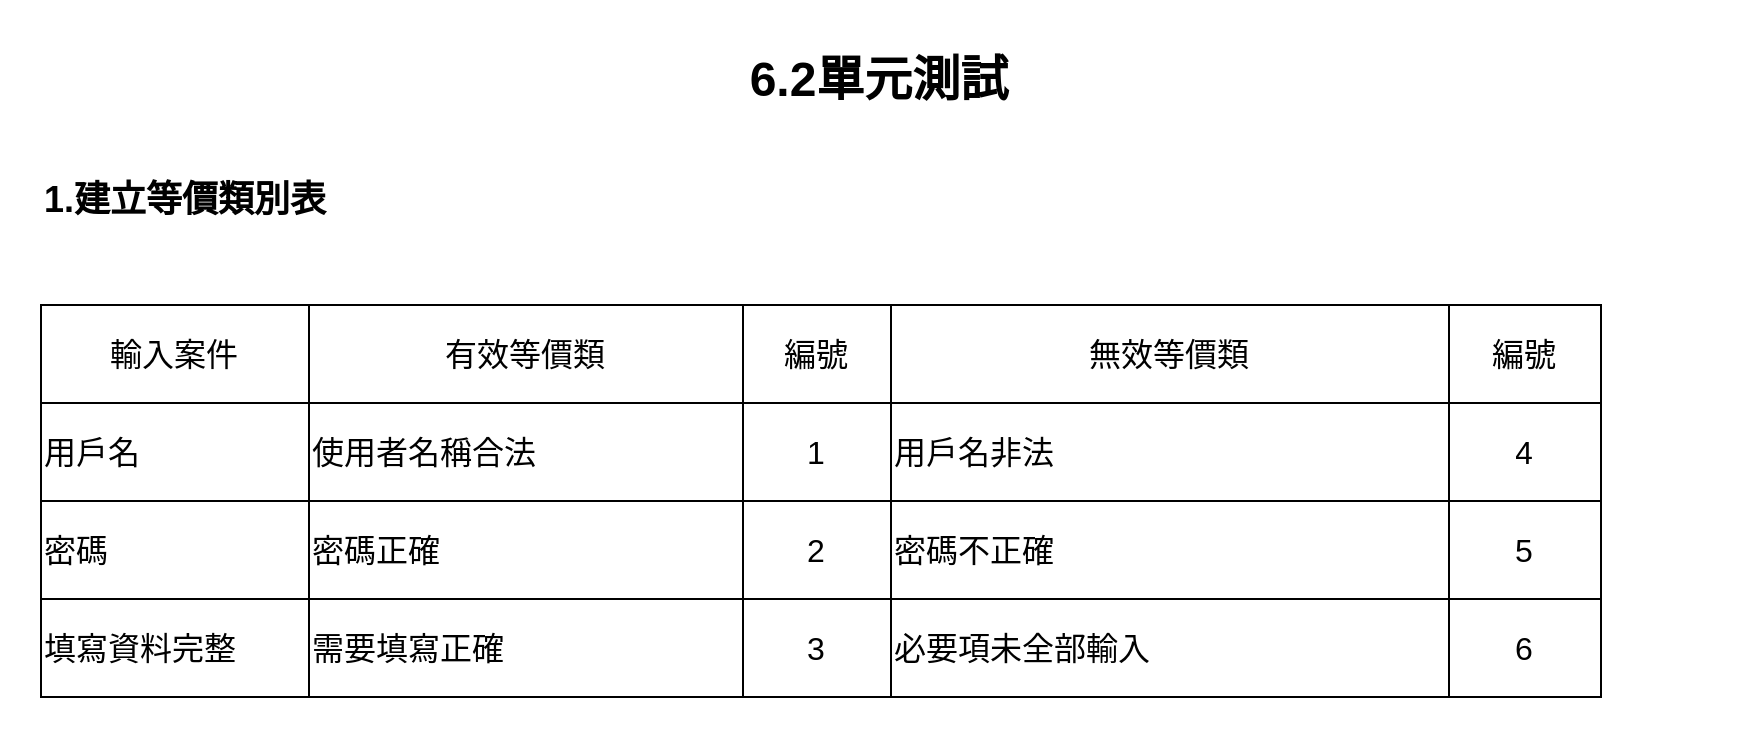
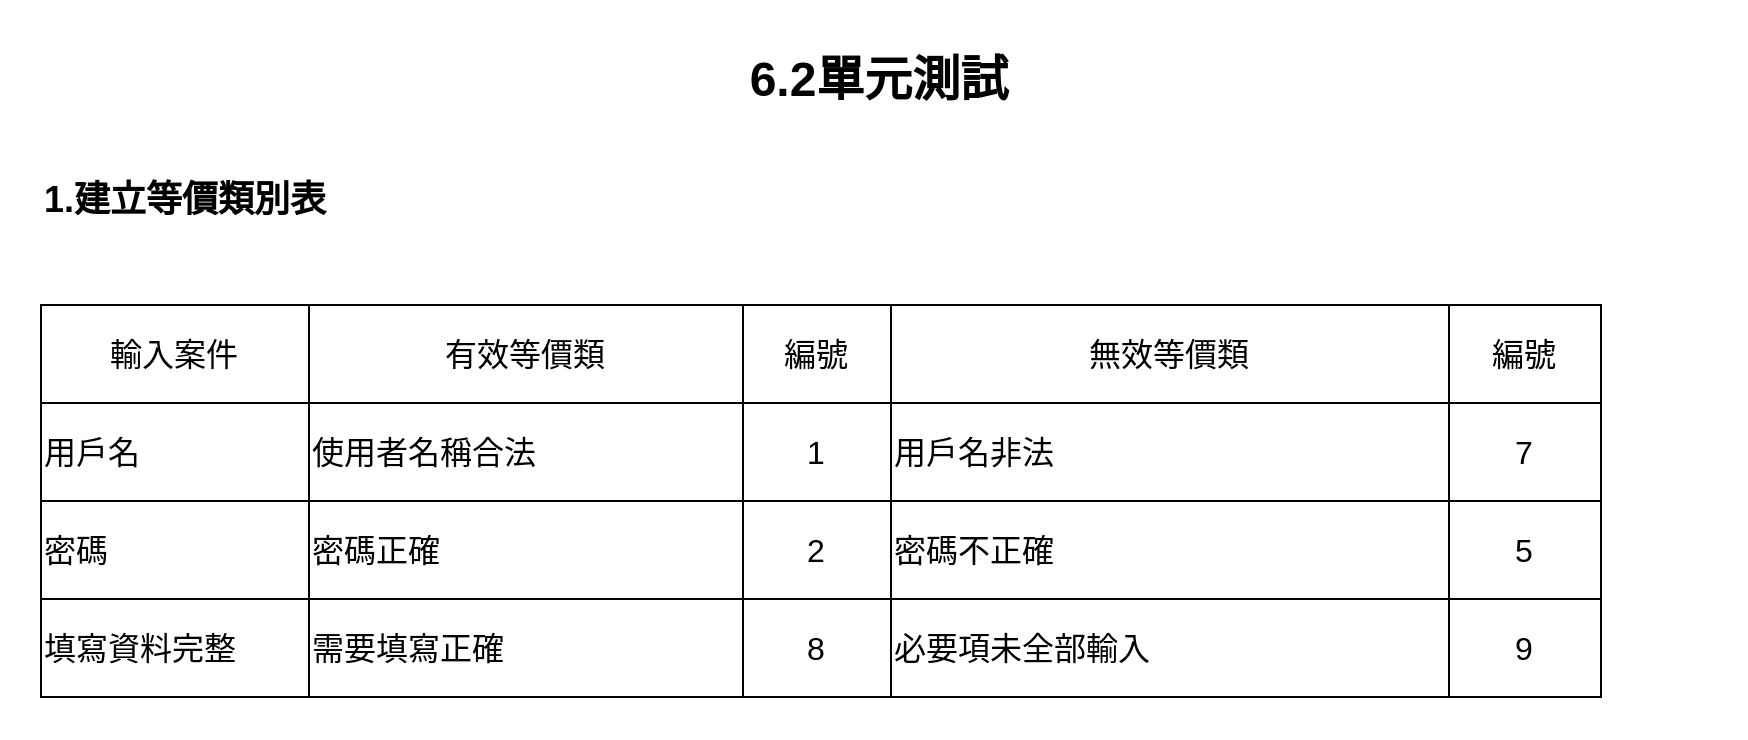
- <mxCell id="16" value="&lt;font style=&quot;vertical-align: inherit;&quot;&gt;&lt;font style=&quot;vertical-align: inherit;&quot;&gt;4&lt;br&gt;&lt;/font&gt;&lt;/font&gt;" style="shape=partialRectangle;html=1;whiteSpace=wrap;connectable=0;strokeColor=inherit;overflow=hidden;fillColor=none;top=0;left=0;bottom=0;right=0;pointerEvents=1;align=center;verticalAlign=middle;fontFamily=Helvetica;fontSize=16;fontColor=default;startSize=0;" vertex="1" parent="11"><mxGeometry x="704" width="76" height="49" as="geometry"><mxRectangle width="76" height="49" as="alternateBounds" /></mxGeometry></mxCell>
+ <mxCell id="16" value="&lt;font style=&quot;vertical-align: inherit;&quot;&gt;&lt;font style=&quot;vertical-align: inherit;&quot;&gt;7&lt;br&gt;&lt;/font&gt;&lt;/font&gt;" style="shape=partialRectangle;html=1;whiteSpace=wrap;connectable=0;strokeColor=inherit;overflow=hidden;fillColor=none;top=0;left=0;bottom=0;right=0;pointerEvents=1;align=center;verticalAlign=middle;fontFamily=Helvetica;fontSize=16;fontColor=default;startSize=0;" vertex="1" parent="11"><mxGeometry x="704" width="76" height="49" as="geometry"><mxRectangle width="76" height="49" as="alternateBounds" /></mxGeometry></mxCell>
- <mxCell id="26" value="&lt;font style=&quot;vertical-align: inherit;&quot;&gt;&lt;font style=&quot;vertical-align: inherit;&quot;&gt;3&lt;/font&gt;&lt;/font&gt;" style="shape=partialRectangle;html=1;whiteSpace=wrap;connectable=0;strokeColor=inherit;overflow=hidden;fillColor=none;top=0;left=0;bottom=0;right=0;pointerEvents=1;align=center;verticalAlign=middle;fontFamily=Helvetica;fontSize=16;fontColor=default;startSize=0;" vertex="1" parent="23"><mxGeometry x="351" width="74" height="49" as="geometry"><mxRectangle width="74" height="49" as="alternateBounds" /></mxGeometry></mxCell>
+ <mxCell id="26" value="&lt;font style=&quot;vertical-align: inherit;&quot;&gt;&lt;font style=&quot;vertical-align: inherit;&quot;&gt;8&lt;/font&gt;&lt;/font&gt;" style="shape=partialRectangle;html=1;whiteSpace=wrap;connectable=0;strokeColor=inherit;overflow=hidden;fillColor=none;top=0;left=0;bottom=0;right=0;pointerEvents=1;align=center;verticalAlign=middle;fontFamily=Helvetica;fontSize=16;fontColor=default;startSize=0;" vertex="1" parent="23"><mxGeometry x="351" width="74" height="49" as="geometry"><mxRectangle width="74" height="49" as="alternateBounds" /></mxGeometry></mxCell>
- <mxCell id="28" value="&lt;font style=&quot;vertical-align: inherit;&quot;&gt;&lt;font style=&quot;vertical-align: inherit;&quot;&gt;6&lt;/font&gt;&lt;/font&gt;" style="shape=partialRectangle;html=1;whiteSpace=wrap;connectable=0;strokeColor=inherit;overflow=hidden;fillColor=none;top=0;left=0;bottom=0;right=0;pointerEvents=1;align=center;verticalAlign=middle;fontFamily=Helvetica;fontSize=16;fontColor=default;startSize=0;" vertex="1" parent="23"><mxGeometry x="704" width="76" height="49" as="geometry"><mxRectangle width="76" height="49" as="alternateBounds" /></mxGeometry></mxCell>
+ <mxCell id="28" value="&lt;font style=&quot;vertical-align: inherit;&quot;&gt;&lt;font style=&quot;vertical-align: inherit;&quot;&gt;9&lt;/font&gt;&lt;/font&gt;" style="shape=partialRectangle;html=1;whiteSpace=wrap;connectable=0;strokeColor=inherit;overflow=hidden;fillColor=none;top=0;left=0;bottom=0;right=0;pointerEvents=1;align=center;verticalAlign=middle;fontFamily=Helvetica;fontSize=16;fontColor=default;startSize=0;" vertex="1" parent="23"><mxGeometry x="704" width="76" height="49" as="geometry"><mxRectangle width="76" height="49" as="alternateBounds" /></mxGeometry></mxCell>
